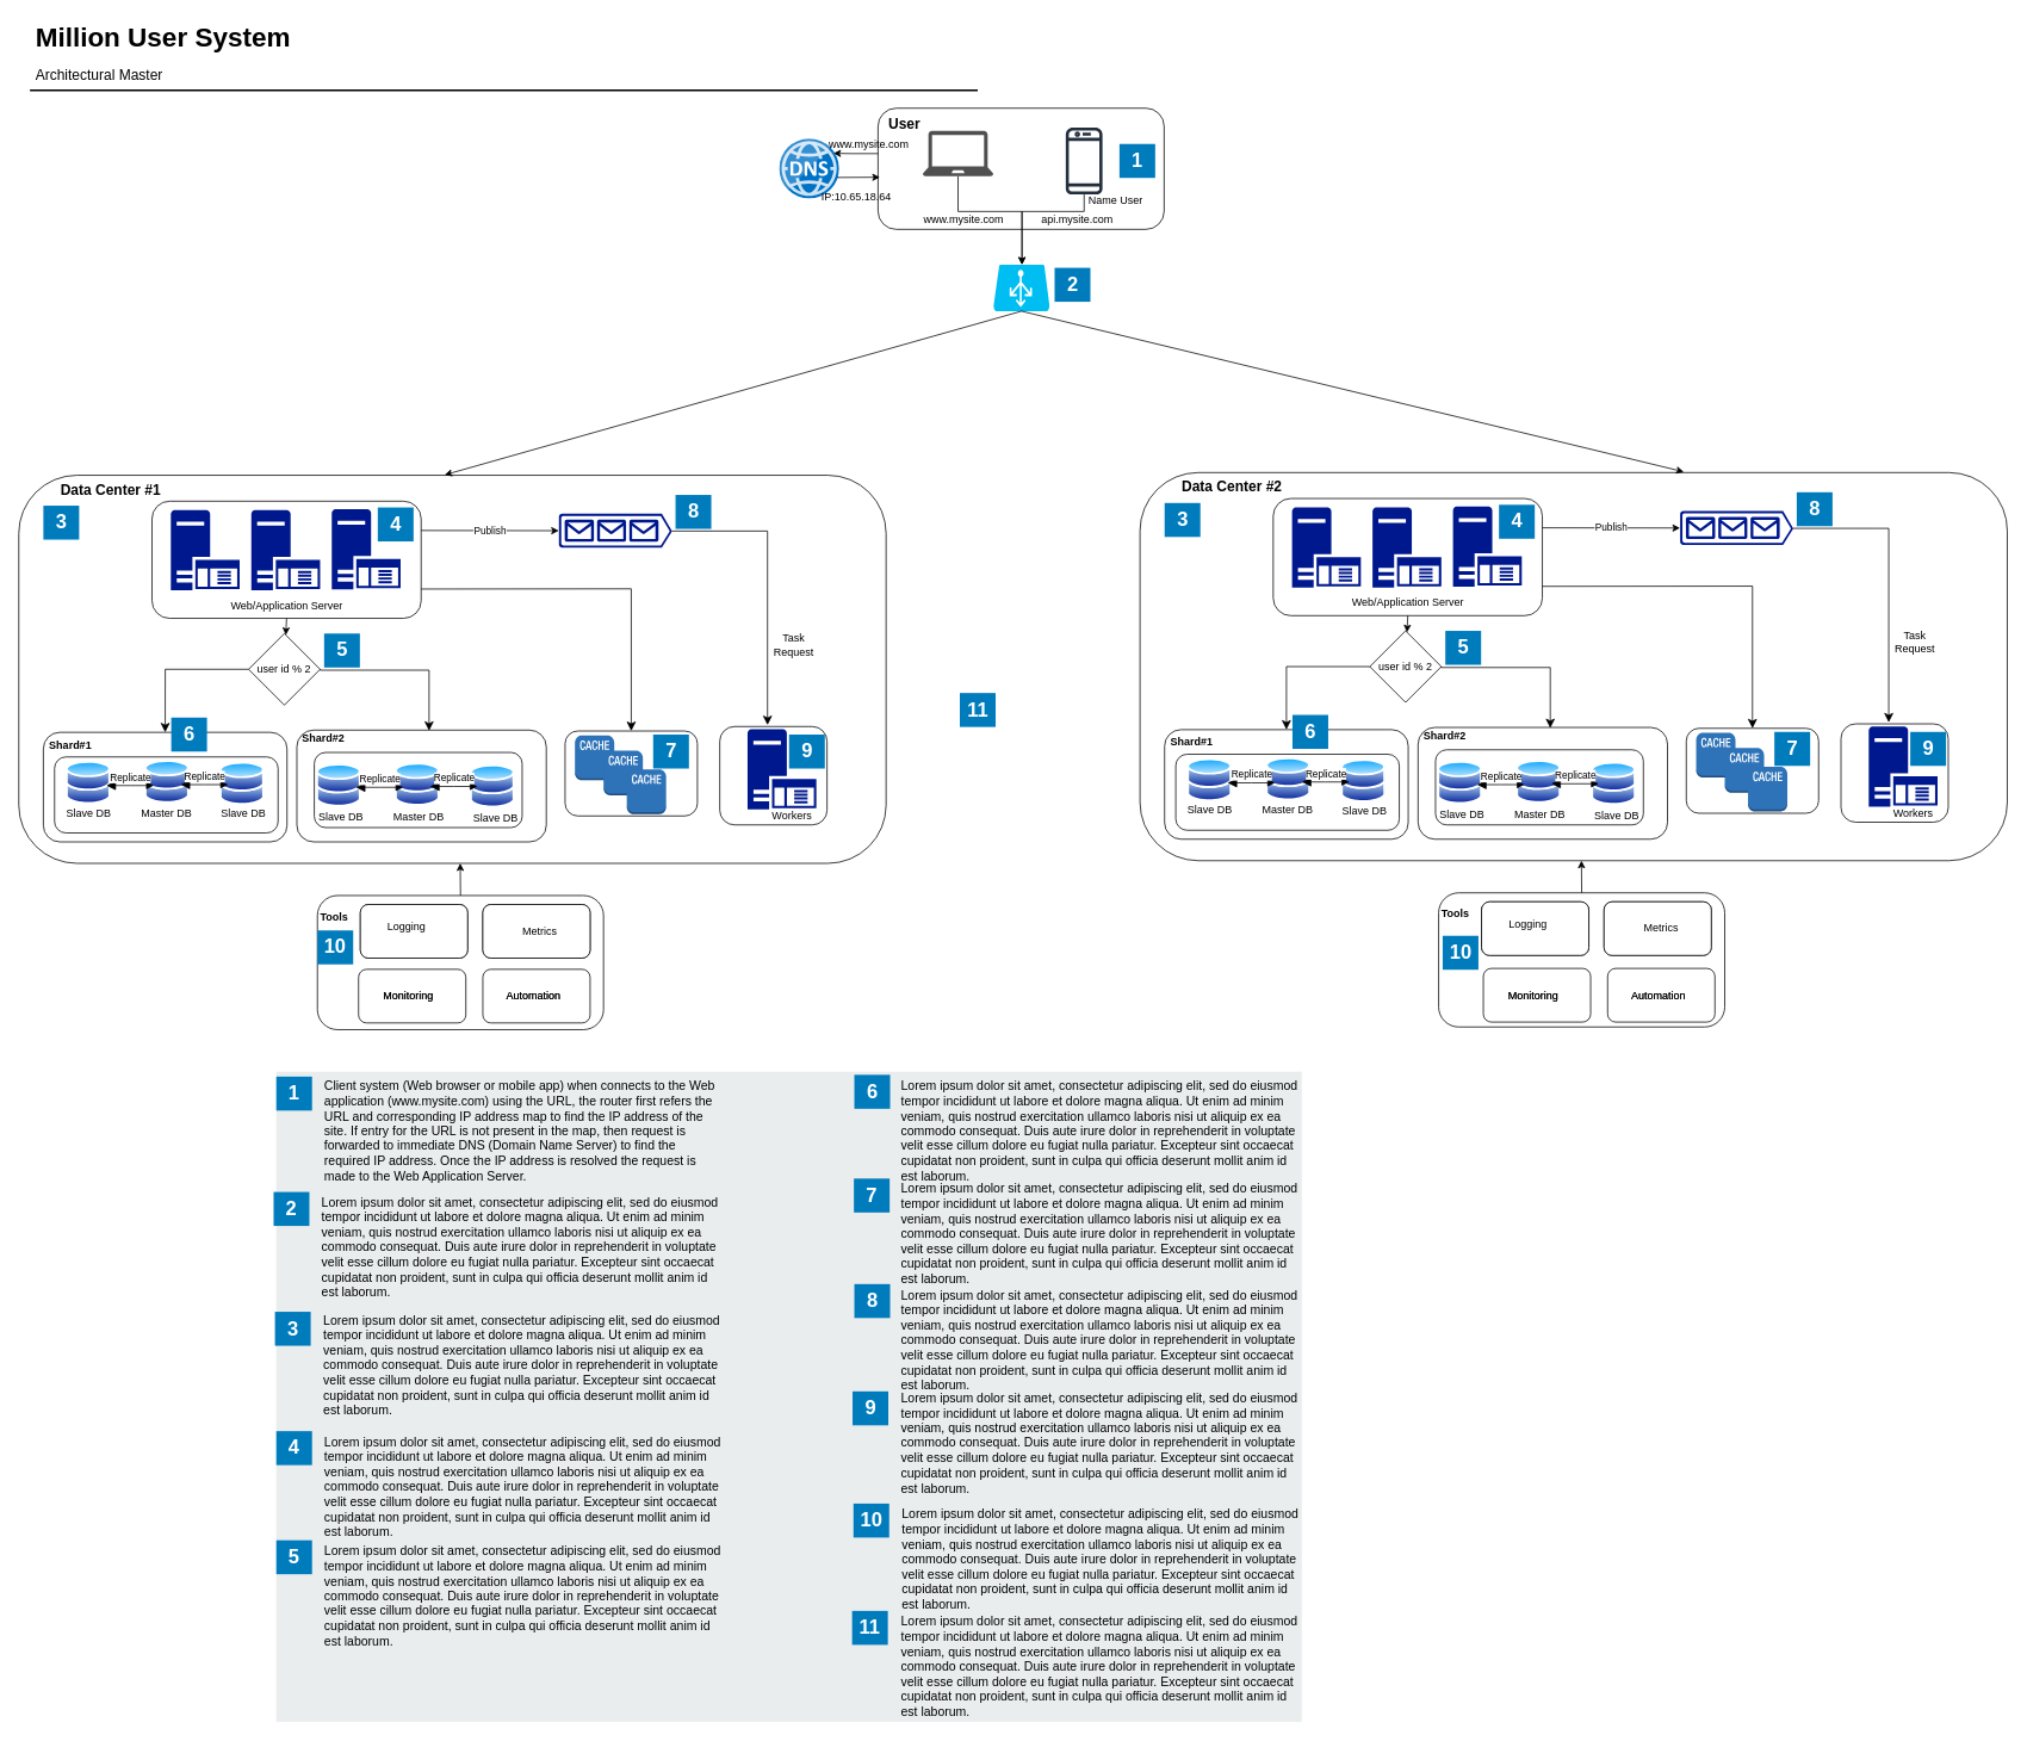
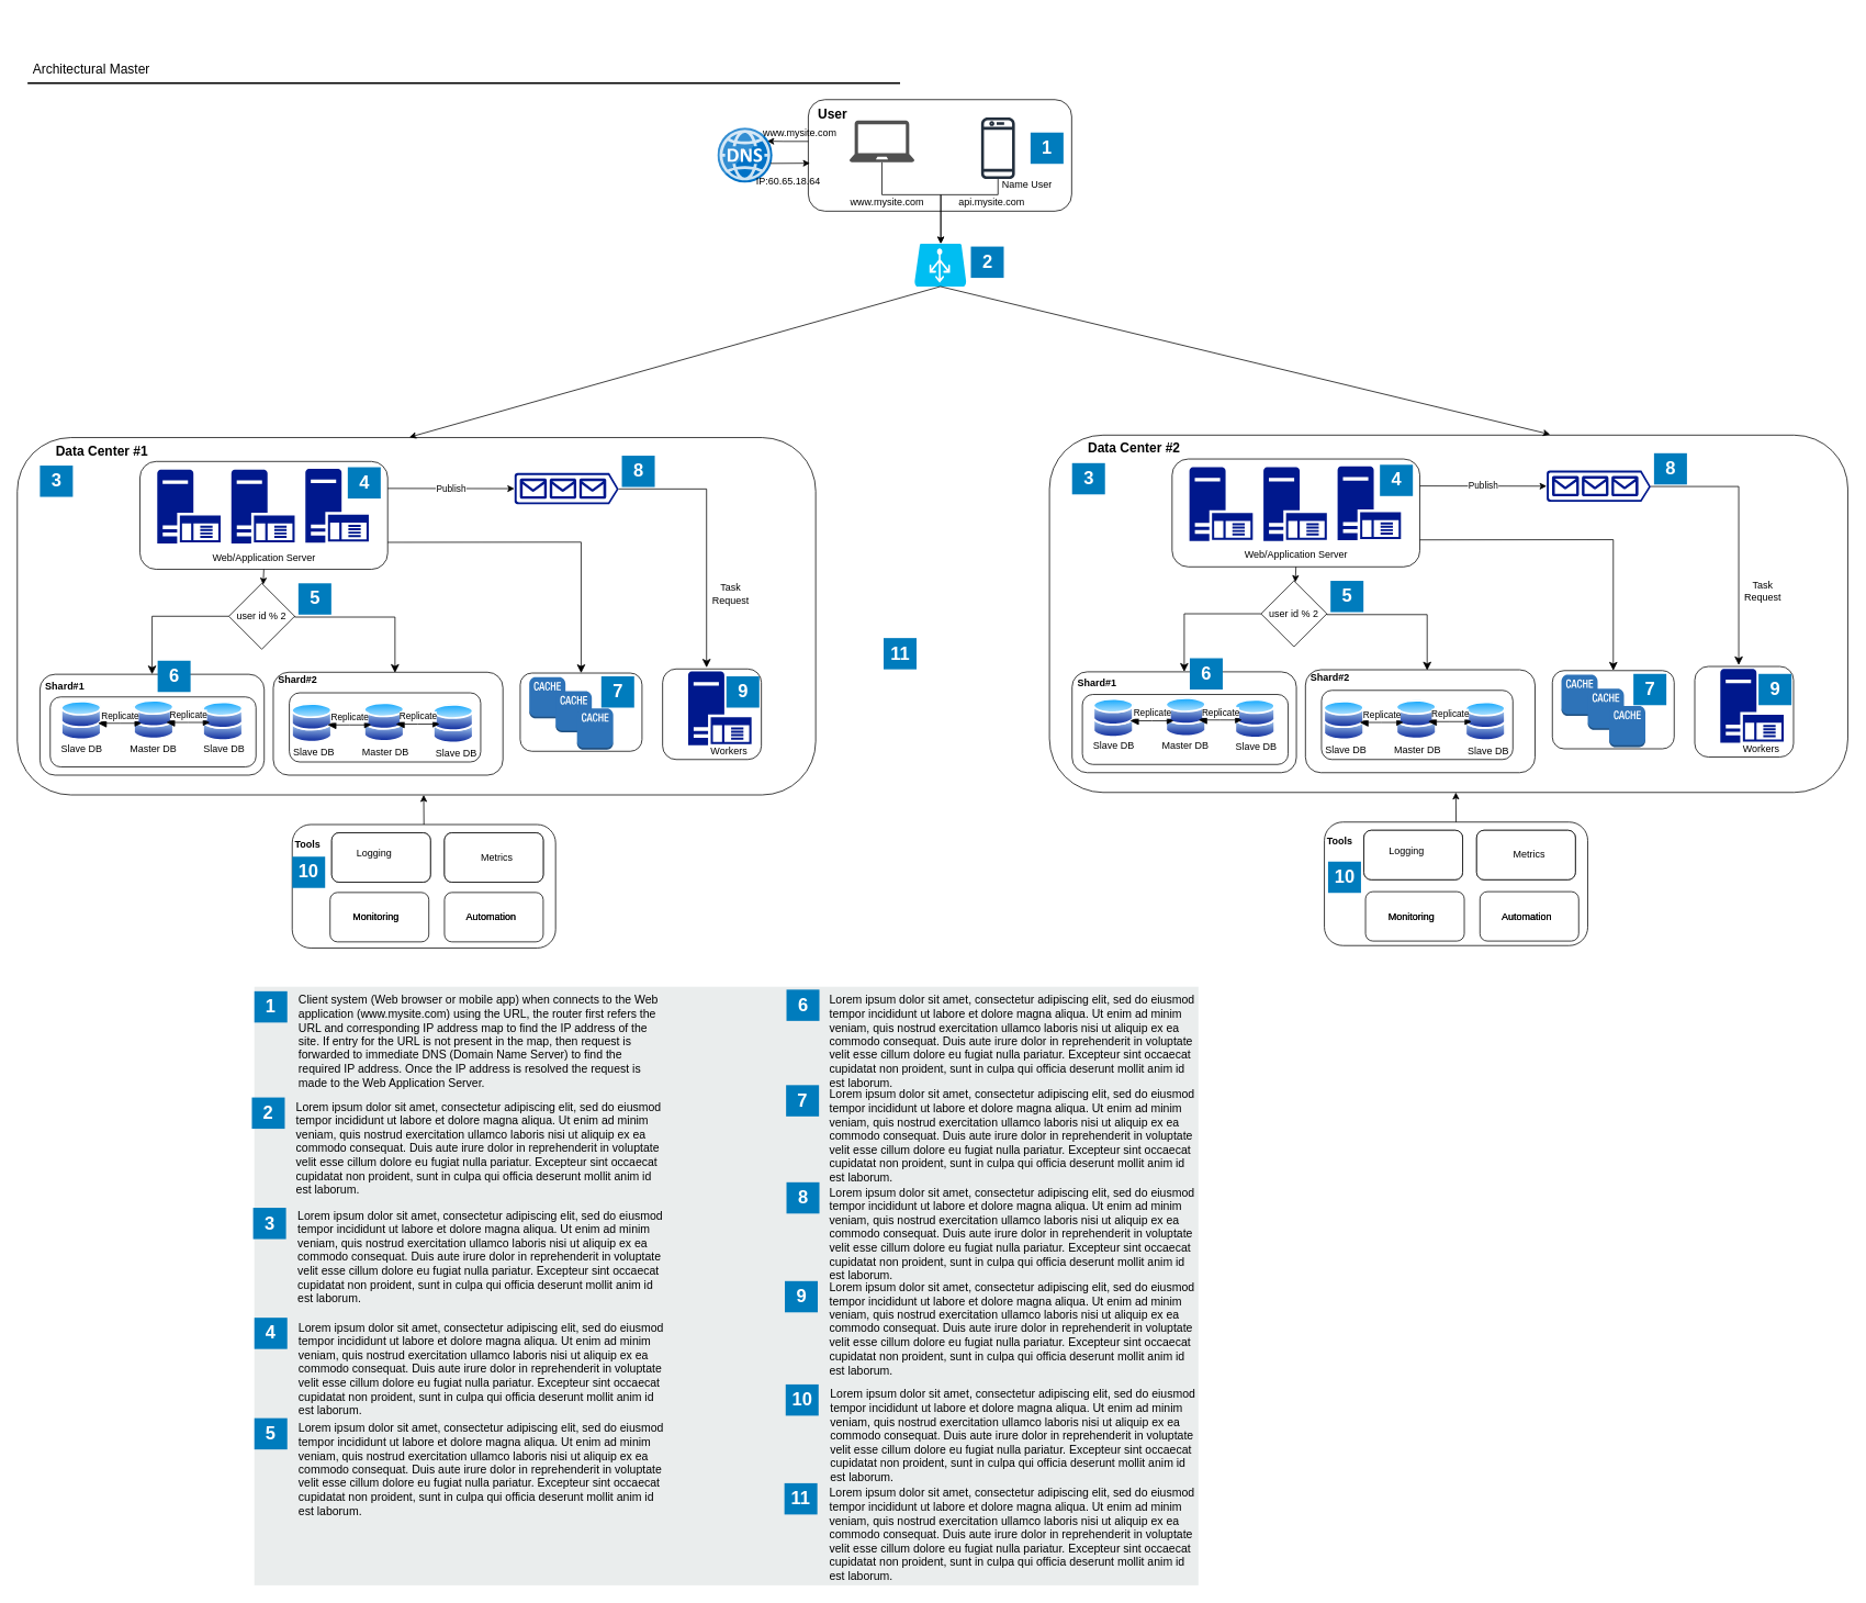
- <mxCell id="43" value="Million User System" style="text;html=1;resizable=0;points=[];autosize=1;align=left;verticalAlign=top;spacingTop=-4;fontSize=30;fontStyle=1;rounded=0;" parent="1" vertex="1"><mxGeometry x="36.5" y="20.5" width="310" height="40" as="geometry" /></mxCell>
- <mxCell id="55" value="IP:10.65.18.64" style="text;html=1;strokeColor=none;fillColor=none;align=center;verticalAlign=middle;whiteSpace=wrap;rounded=0;" vertex="1" parent="1"><mxGeometry x="926.5" y="205" width="60" height="30" as="geometry" /></mxCell>
+ <mxCell id="55" value="IP:60.65.18.64" style="text;html=1;strokeColor=none;fillColor=none;align=center;verticalAlign=middle;whiteSpace=wrap;rounded=0;" vertex="1" parent="1"><mxGeometry x="926.5" y="205" width="60" height="30" as="geometry" /></mxCell>
